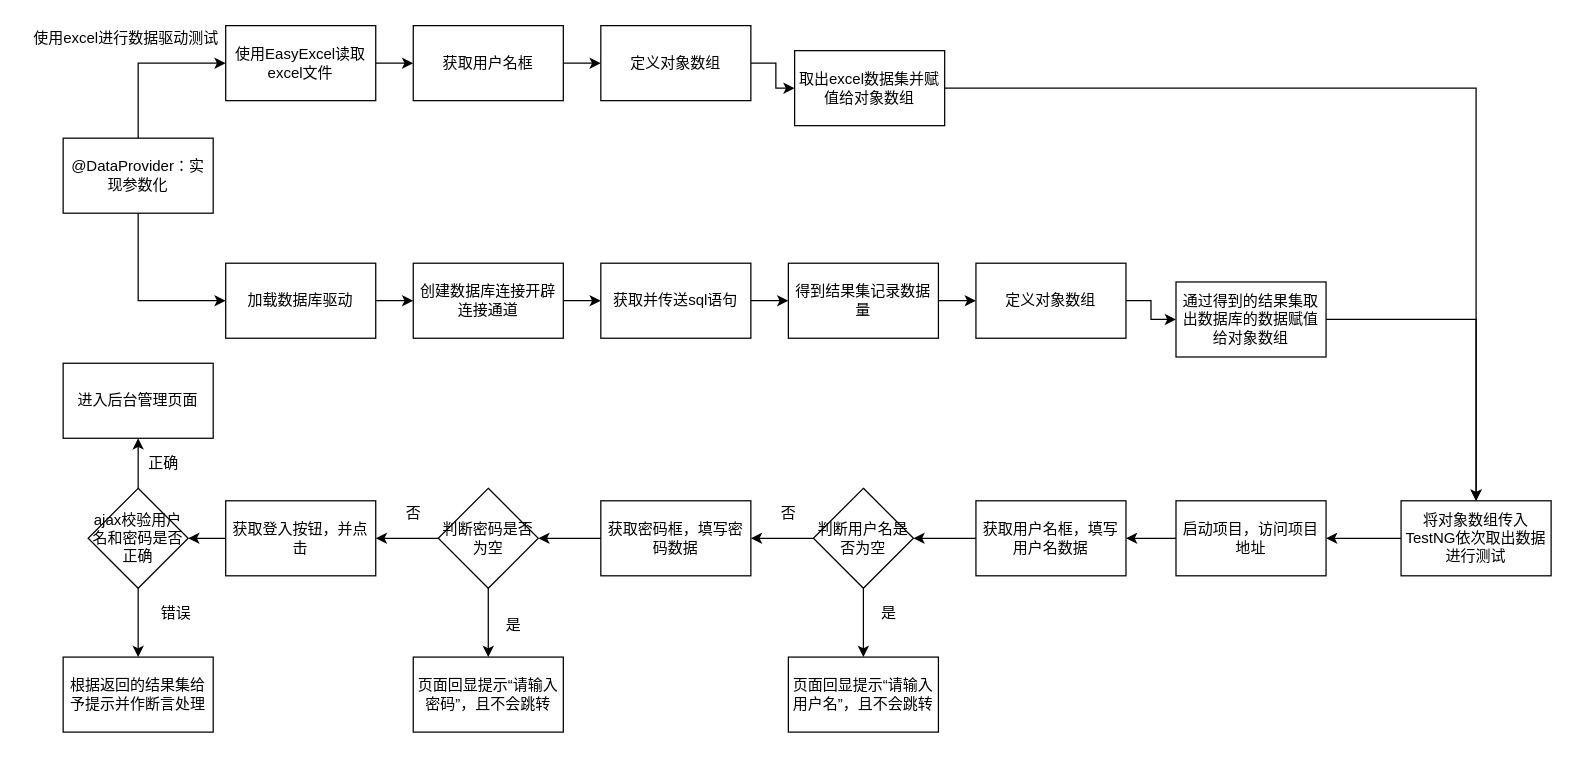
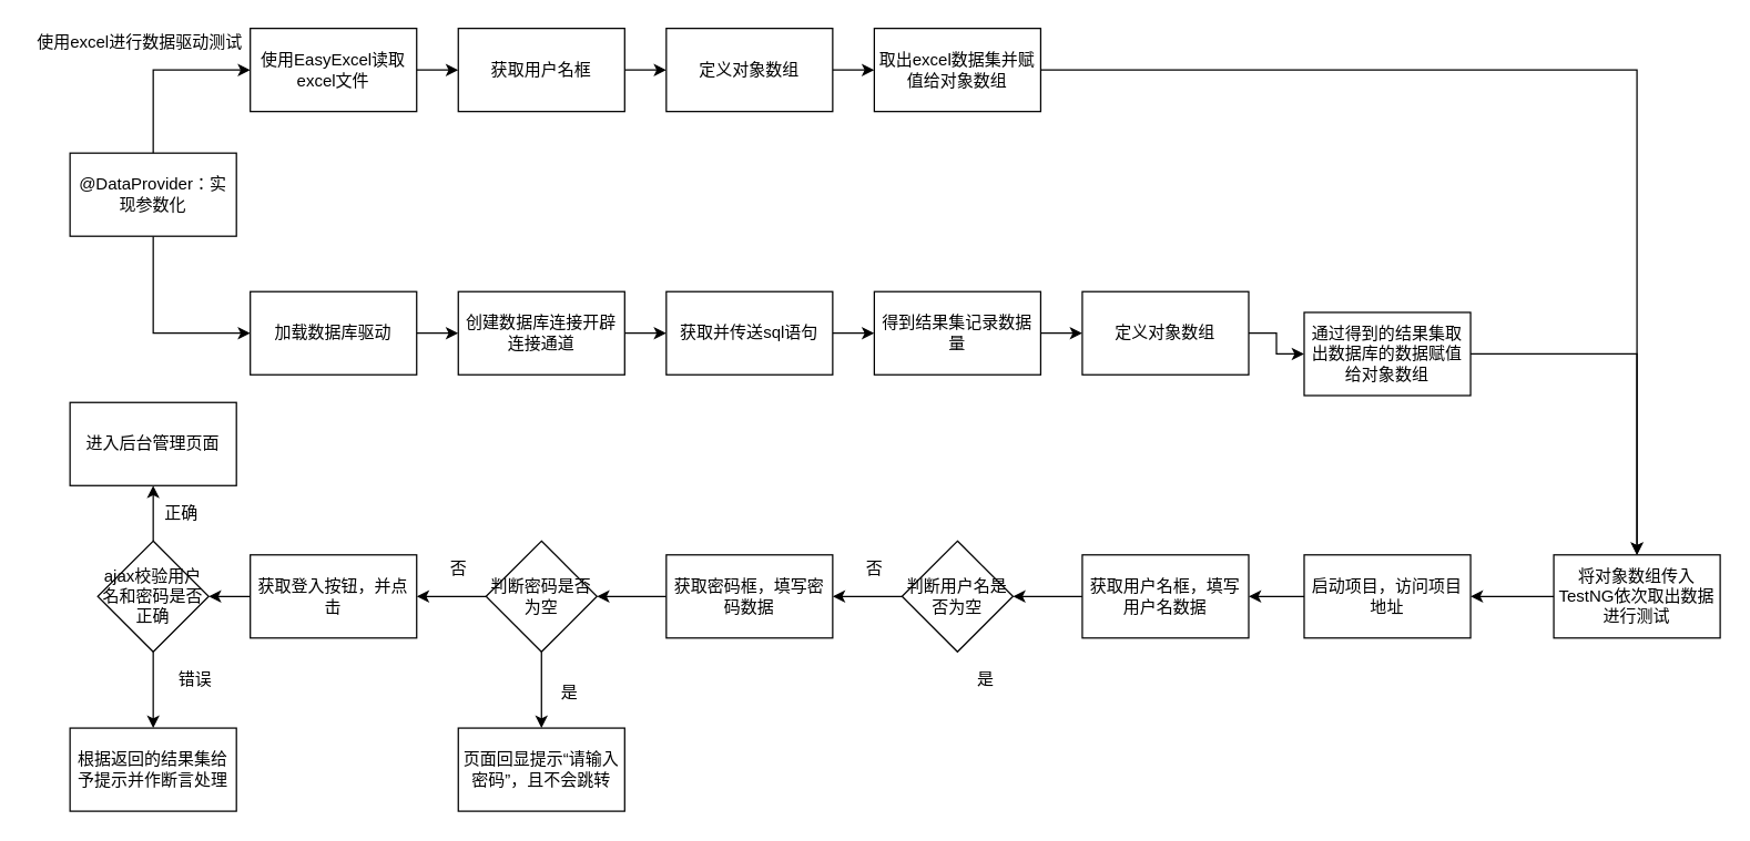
- <mxCell id="52" value="取出excel数据集并赋值给对象数组" style="rounded=0;whiteSpace=wrap;html=1;" parent="1" vertex="1"><mxGeometry x="635" y="40" width="120" height="60" as="geometry" /></mxCell>
+ <mxCell id="52" value="取出excel数据集并赋值给对象数组" style="rounded=0;whiteSpace=wrap;html=1;" parent="1" vertex="1"><mxGeometry x="630" y="20" width="120" height="60" as="geometry" /></mxCell>
- <mxCell id="28" style="edgeStyle=orthogonalEdgeStyle;rounded=0;orthogonalLoop=1;jettySize=auto;html=1;" parent="1" source="29" target="31" edge="1"><mxGeometry relative="1" as="geometry" /></mxCell>
- <mxCell id="31" value="页面回显提示“请输入用户名”，且不会跳转" style="rounded=0;whiteSpace=wrap;html=1;" parent="1" vertex="1"><mxGeometry x="630" y="525" width="120" height="60" as="geometry" /></mxCell>
